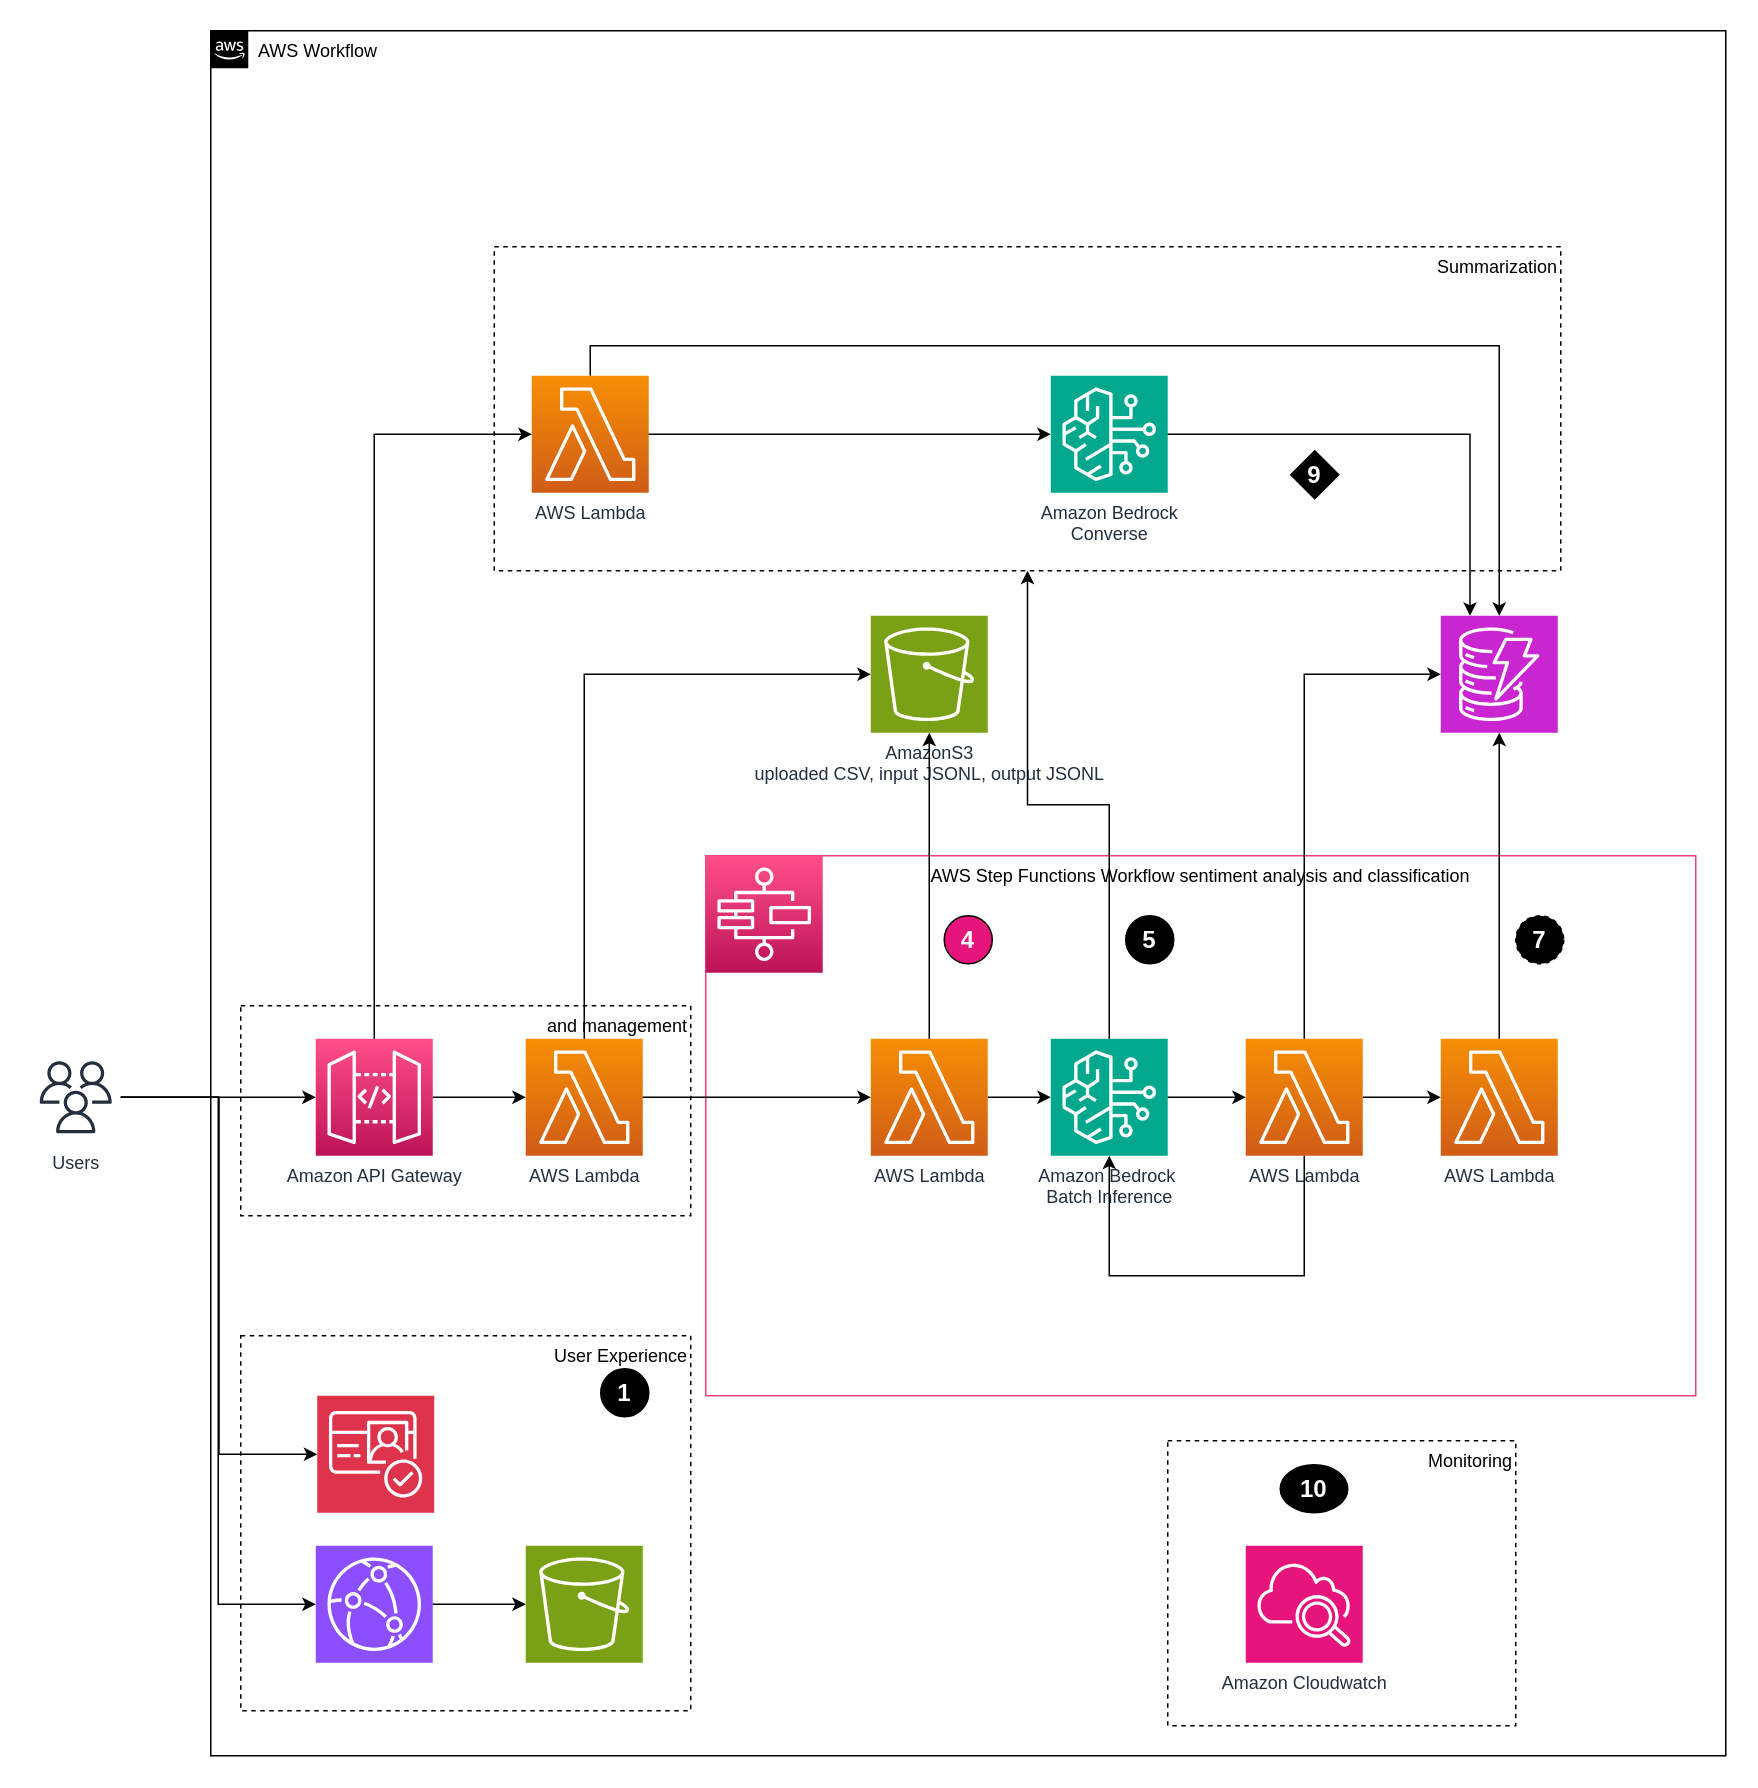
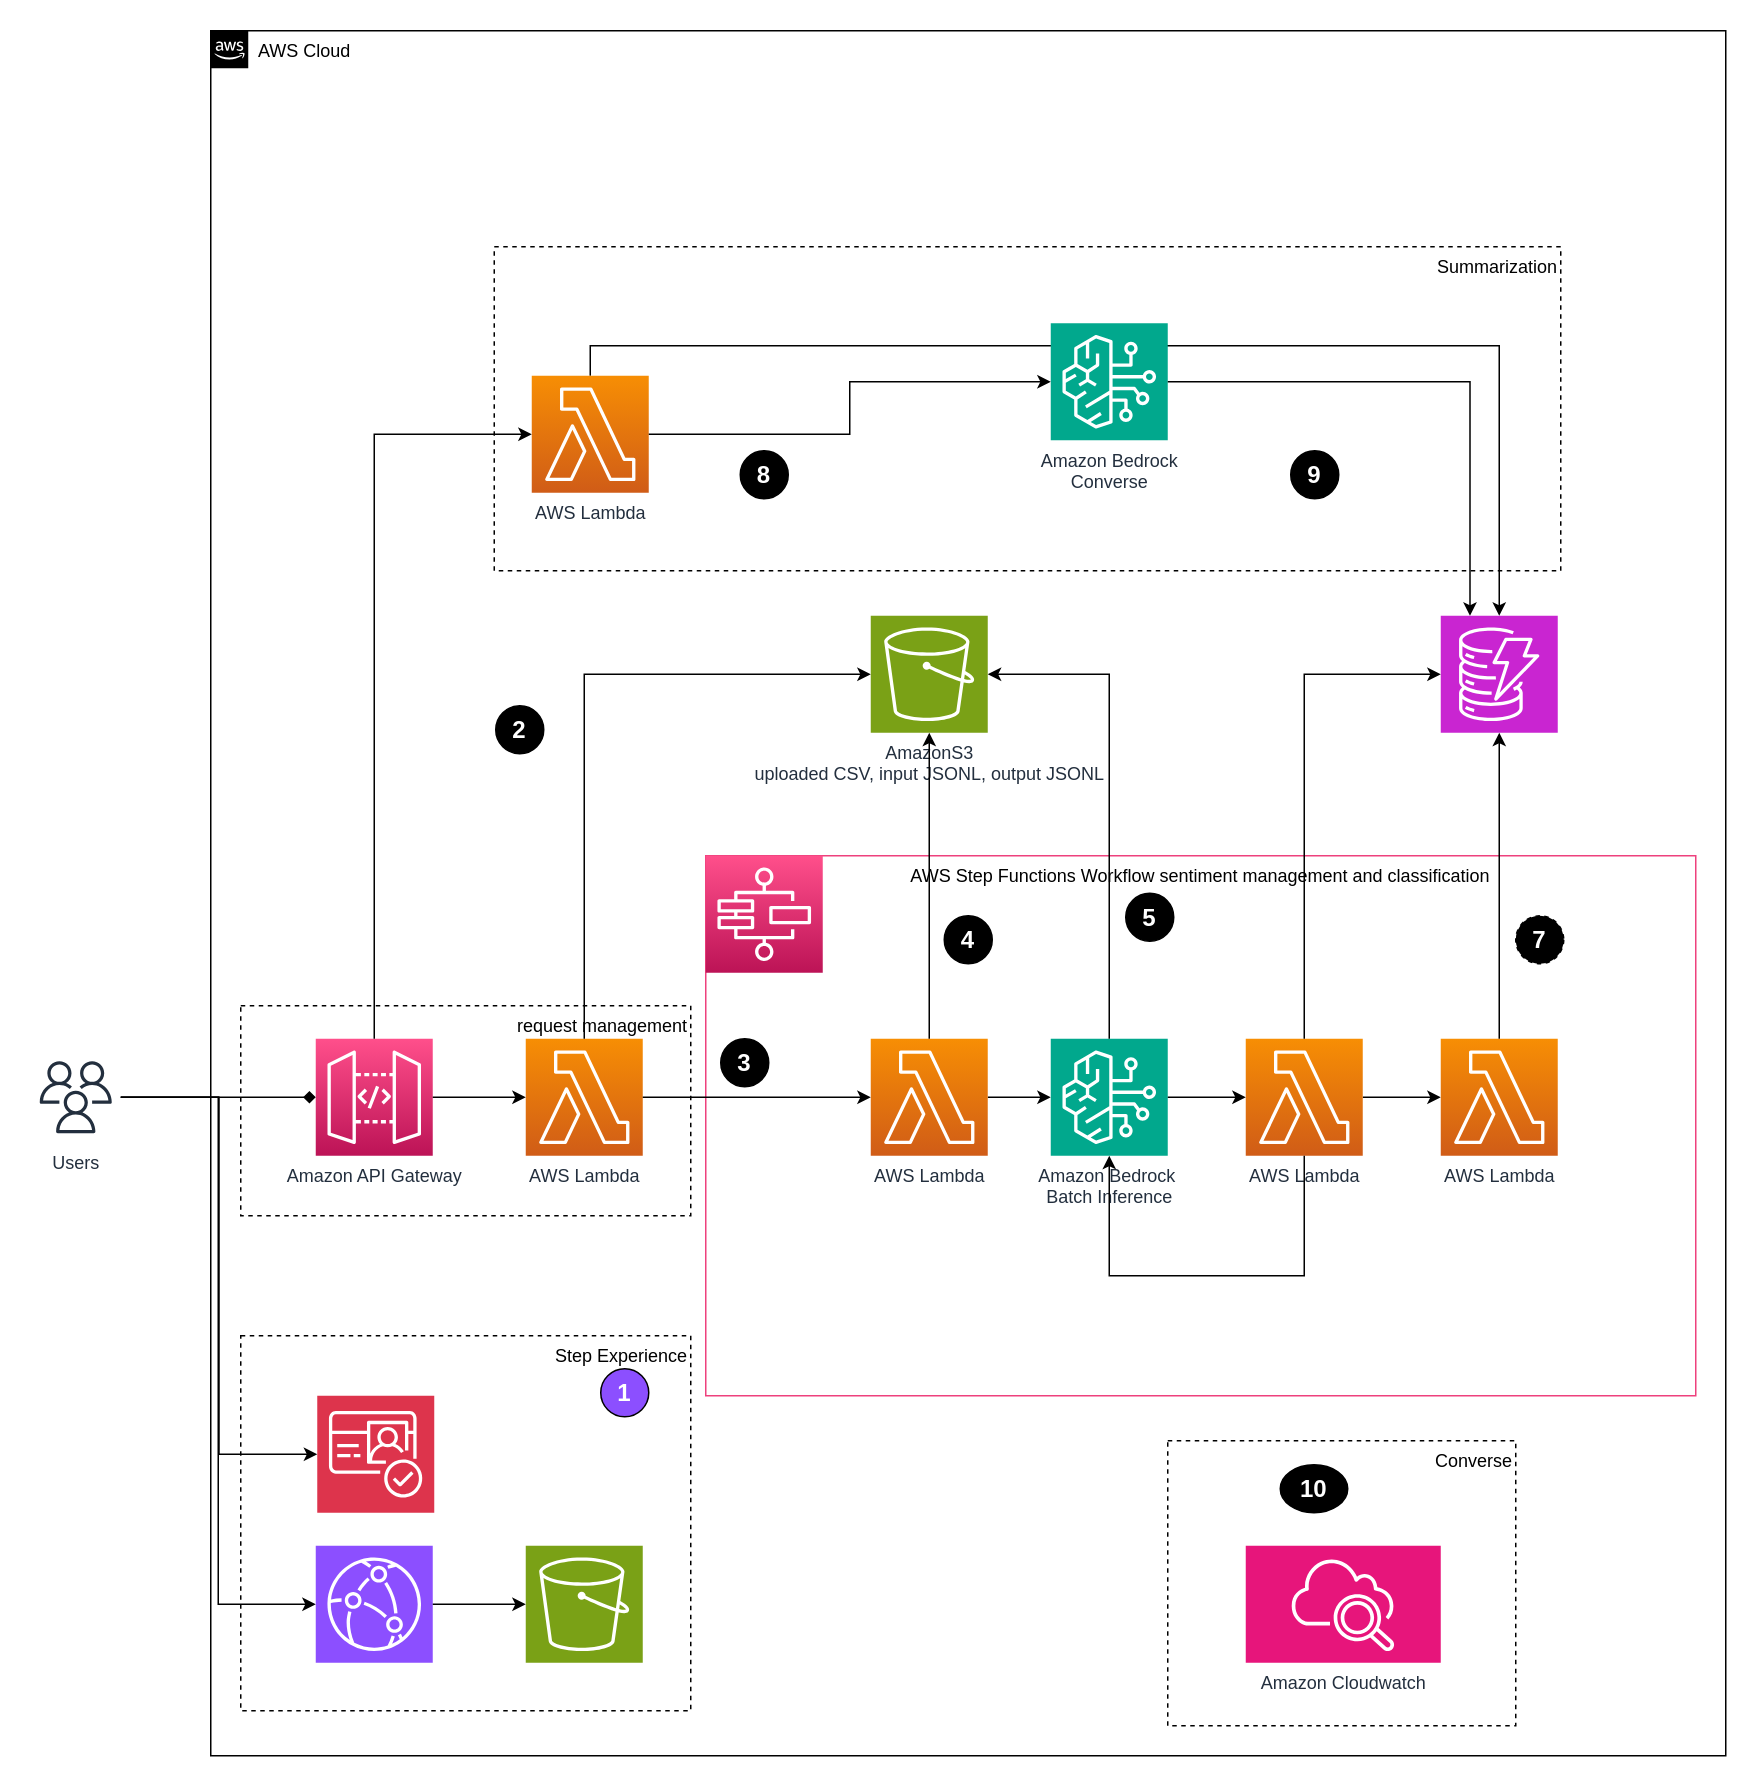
- <mxCell id="3" value="AWS Workflow" style="points=[[0,0],[0.25,0],[0.5,0],[0.75,0],[1,0],[1,0.25],[1,0.5],[1,0.75],[1,1],[0.75,1],[0.5,1],[0.25,1],[0,1],[0,0.75],[0,0.5],[0,0.25]];outlineConnect=0;html=1;whiteSpace=wrap;fontSize=12;fontStyle=0;container=0;pointerEvents=0;collapsible=0;recursiveResize=0;shape=mxgraph.aws4.group;grIcon=mxgraph.aws4.group_aws_cloud_alt;fillColor=none;verticalAlign=top;align=left;spacingLeft=30;dashed=0;" vertex="1" parent="1"><mxGeometry x="140" y="20" width="1010" height="1150" as="geometry" /></mxCell>
+ <mxCell id="3" value="AWS Cloud" style="points=[[0,0],[0.25,0],[0.5,0],[0.75,0],[1,0],[1,0.25],[1,0.5],[1,0.75],[1,1],[0.75,1],[0.5,1],[0.25,1],[0,1],[0,0.75],[0,0.5],[0,0.25]];outlineConnect=0;html=1;whiteSpace=wrap;fontSize=12;fontStyle=0;container=0;pointerEvents=0;collapsible=0;recursiveResize=0;shape=mxgraph.aws4.group;grIcon=mxgraph.aws4.group_aws_cloud_alt;fillColor=none;verticalAlign=top;align=left;spacingLeft=30;dashed=0;" vertex="1" parent="1"><mxGeometry x="140" y="20" width="1010" height="1150" as="geometry" /></mxCell>
- <mxCell id="41" value="Amazon Bedrock&lt;div&gt;Converse&lt;/div&gt;" style="sketch=0;points=[[0,0,0],[0.25,0,0],[0.5,0,0],[0.75,0,0],[1,0,0],[0,1,0],[0.25,1,0],[0.5,1,0],[0.75,1,0],[1,1,0],[0,0.25,0],[0,0.5,0],[0,0.75,0],[1,0.25,0],[1,0.5,0],[1,0.75,0]];outlineConnect=0;fontColor=#232F3E;fillColor=#01A88D;strokeColor=#ffffff;dashed=0;verticalLabelPosition=bottom;verticalAlign=top;align=center;html=1;fontSize=12;fontStyle=0;aspect=fixed;shape=mxgraph.aws4.resourceIcon;resIcon=mxgraph.aws4.bedrock;" vertex="1" parent="1"><mxGeometry x="700" y="250" width="78" height="78" as="geometry" /></mxCell>
+ <mxCell id="41" value="Amazon Bedrock&lt;div&gt;Converse&lt;/div&gt;" style="sketch=0;points=[[0,0,0],[0.25,0,0],[0.5,0,0],[0.75,0,0],[1,0,0],[0,1,0],[0.25,1,0],[0.5,1,0],[0.75,1,0],[1,1,0],[0,0.25,0],[0,0.5,0],[0,0.75,0],[1,0.25,0],[1,0.5,0],[1,0.75,0]];outlineConnect=0;fontColor=#232F3E;fillColor=#01A88D;strokeColor=#ffffff;dashed=0;verticalLabelPosition=bottom;verticalAlign=top;align=center;html=1;fontSize=12;fontStyle=0;aspect=fixed;shape=mxgraph.aws4.resourceIcon;resIcon=mxgraph.aws4.bedrock;" vertex="1" parent="1"><mxGeometry x="700" y="215" width="78" height="78" as="geometry" /></mxCell>
+ <mxCell id="46" value="8" style="ellipse;whiteSpace=wrap;html=1;aspect=fixed;fillColor=#000000;fontColor=#FFFFFF;fontStyle=1;fontSize=16;" vertex="1" parent="1"><mxGeometry x="493" y="300" width="32" height="32" as="geometry" /></mxCell>
- <mxCell id="48" value="9" style="rhombus;whiteSpace=wrap;html=1;aspect=fixed;fillColor=#000000;fontColor=#FFFFFF;fontStyle=1;fontSize=16;" vertex="1" parent="1"><mxGeometry x="860" y="300" width="32" height="32" as="geometry" /></mxCell>
+ <mxCell id="48" value="9" style="ellipse;whiteSpace=wrap;html=1;aspect=fixed;fillColor=#000000;fontColor=#FFFFFF;fontStyle=1;fontSize=16;" vertex="1" parent="1"><mxGeometry x="860" y="300" width="32" height="32" as="geometry" /></mxCell>
+ <mxCell id="34" value="2" style="ellipse;whiteSpace=wrap;html=1;aspect=fixed;fillColor=#000000;fontColor=#FFFFFF;fontStyle=1;fontSize=16;" vertex="1" parent="1"><mxGeometry x="330" y="470" width="32" height="32" as="geometry" /></mxCell>
- <mxCell id="23" style="edgeStyle=orthogonalEdgeStyle;rounded=0;orthogonalLoop=1;jettySize=auto;html=1;exitX=0.5;exitY=0;exitDx=0;exitDy=0;exitPerimeter=0;" edge="1" parent="1" source="11" target="50"><mxGeometry relative="1" as="geometry" /></mxCell>
+ <mxCell id="23" style="edgeStyle=orthogonalEdgeStyle;rounded=0;orthogonalLoop=1;jettySize=auto;html=1;entryX=1;entryY=0.5;entryDx=0;entryDy=0;entryPerimeter=0;exitX=0.5;exitY=0;exitDx=0;exitDy=0;exitPerimeter=0;" edge="1" parent="1" source="11" target="19"><mxGeometry relative="1" as="geometry" /></mxCell>
- <mxCell id="5" value="AWS Step Functions Workflow sentiment analysis and classification" style="rounded=0;whiteSpace=wrap;html=1;align=center;labelPosition=center;verticalLabelPosition=middle;verticalAlign=top;fillColor=none;strokeColor=#ee417d;" vertex="1" parent="1"><mxGeometry x="470" y="570" width="660" height="360" as="geometry" /></mxCell>
+ <mxCell id="5" value="AWS Step Functions Workflow sentiment management and classification" style="rounded=0;whiteSpace=wrap;html=1;align=center;labelPosition=center;verticalLabelPosition=middle;verticalAlign=top;fillColor=none;strokeColor=#ee417d;" vertex="1" parent="1"><mxGeometry x="470" y="570" width="660" height="360" as="geometry" /></mxCell>
- <mxCell id="36" value="4" style="ellipse;whiteSpace=wrap;html=1;aspect=fixed;fillColor=#e7157b;fontColor=#FFFFFF;fontStyle=1;fontSize=16;" vertex="1" parent="1"><mxGeometry x="629" y="610" width="32" height="32" as="geometry" /></mxCell>
+ <mxCell id="36" value="4" style="ellipse;whiteSpace=wrap;html=1;aspect=fixed;fillColor=#000000;fontColor=#FFFFFF;fontStyle=1;fontSize=16;" vertex="1" parent="1"><mxGeometry x="629" y="610" width="32" height="32" as="geometry" /></mxCell>
- <mxCell id="37" value="5" style="ellipse;whiteSpace=wrap;html=1;aspect=fixed;fillColor=#000000;fontColor=#FFFFFF;fontStyle=1;fontSize=16;" vertex="1" parent="1"><mxGeometry x="750" y="610" width="32" height="32" as="geometry" /></mxCell>
+ <mxCell id="37" value="5" style="ellipse;whiteSpace=wrap;html=1;aspect=fixed;fillColor=#000000;fontColor=#FFFFFF;fontStyle=1;fontSize=16;" vertex="1" parent="1"><mxGeometry x="750" y="595" width="32" height="32" as="geometry" /></mxCell>
- <mxCell id="2" value="and management" style="rounded=0;whiteSpace=wrap;html=1;fillColor=none;dashed=1;align=right;verticalAlign=top;" vertex="1" parent="1"><mxGeometry x="160" y="670" width="300" height="140" as="geometry" /></mxCell>
+ <mxCell id="2" value="request management" style="rounded=0;whiteSpace=wrap;html=1;fillColor=none;dashed=1;align=right;verticalAlign=top;" vertex="1" parent="1"><mxGeometry x="160" y="670" width="300" height="140" as="geometry" /></mxCell>
+ <mxCell id="35" value="3" style="ellipse;whiteSpace=wrap;html=1;aspect=fixed;fillColor=#000000;fontColor=#FFFFFF;fontStyle=1;fontSize=16;" vertex="1" parent="1"><mxGeometry x="480" y="692" width="32" height="32" as="geometry" /></mxCell>
- <mxCell id="28" style="edgeStyle=orthogonalEdgeStyle;rounded=0;orthogonalLoop=1;jettySize=auto;html=1;entryX=0;entryY=0.5;entryDx=0;entryDy=0;entryPerimeter=0;" edge="1" parent="1" source="4" target="6"><mxGeometry relative="1" as="geometry" /></mxCell>
+ <mxCell id="28" style="edgeStyle=orthogonalEdgeStyle;rounded=0;orthogonalLoop=1;jettySize=auto;html=1;entryX=0;entryY=0.5;entryDx=0;entryDy=0;entryPerimeter=0;endArrow=diamond;" edge="1" parent="1" source="4" target="6"><mxGeometry relative="1" as="geometry" /></mxCell>
- <mxCell id="32" value="User Experience" style="rounded=0;whiteSpace=wrap;html=1;fillColor=none;dashed=1;align=right;verticalAlign=top;" vertex="1" parent="1"><mxGeometry x="160" y="890" width="300" height="250" as="geometry" /></mxCell>
+ <mxCell id="32" value="Step Experience" style="rounded=0;whiteSpace=wrap;html=1;fillColor=none;dashed=1;align=right;verticalAlign=top;" vertex="1" parent="1"><mxGeometry x="160" y="890" width="300" height="250" as="geometry" /></mxCell>
- <mxCell id="33" value="1" style="ellipse;whiteSpace=wrap;html=1;aspect=fixed;fillColor=#000000;fontColor=#FFFFFF;fontStyle=1;fontSize=16;" vertex="1" parent="1"><mxGeometry x="400" y="912" width="32" height="32" as="geometry" /></mxCell>
+ <mxCell id="33" value="1" style="ellipse;whiteSpace=wrap;html=1;aspect=fixed;fillColor=#8c4fff;fontColor=#FFFFFF;fontStyle=1;fontSize=16;" vertex="1" parent="1"><mxGeometry x="400" y="912" width="32" height="32" as="geometry" /></mxCell>
- <mxCell id="51" value="Monitoring" style="rounded=0;whiteSpace=wrap;html=1;fillColor=none;dashed=1;align=right;verticalAlign=top;" vertex="1" parent="1"><mxGeometry x="778" y="960" width="232" height="190" as="geometry" /></mxCell>
+ <mxCell id="51" value="Converse" style="rounded=0;whiteSpace=wrap;html=1;fillColor=none;dashed=1;align=right;verticalAlign=top;" vertex="1" parent="1"><mxGeometry x="778" y="960" width="232" height="190" as="geometry" /></mxCell>
- <mxCell id="44" value="Amazon Cloudwatch" style="sketch=0;points=[[0,0,0],[0.25,0,0],[0.5,0,0],[0.75,0,0],[1,0,0],[0,1,0],[0.25,1,0],[0.5,1,0],[0.75,1,0],[1,1,0],[0,0.25,0],[0,0.5,0],[0,0.75,0],[1,0.25,0],[1,0.5,0],[1,0.75,0]];points=[[0,0,0],[0.25,0,0],[0.5,0,0],[0.75,0,0],[1,0,0],[0,1,0],[0.25,1,0],[0.5,1,0],[0.75,1,0],[1,1,0],[0,0.25,0],[0,0.5,0],[0,0.75,0],[1,0.25,0],[1,0.5,0],[1,0.75,0]];outlineConnect=0;fontColor=#232F3E;fillColor=#E7157B;strokeColor=#ffffff;dashed=0;verticalLabelPosition=bottom;verticalAlign=top;align=center;html=1;fontSize=12;fontStyle=0;aspect=fixed;shape=mxgraph.aws4.resourceIcon;resIcon=mxgraph.aws4.cloudwatch_2;" vertex="1" parent="1"><mxGeometry x="830" y="1030" width="78" height="78" as="geometry" /></mxCell>
+ <mxCell id="44" value="Amazon Cloudwatch" style="sketch=0;points=[[0,0,0],[0.25,0,0],[0.5,0,0],[0.75,0,0],[1,0,0],[0,1,0],[0.25,1,0],[0.5,1,0],[0.75,1,0],[1,1,0],[0,0.25,0],[0,0.5,0],[0,0.75,0],[1,0.25,0],[1,0.5,0],[1,0.75,0]];points=[[0,0,0],[0.25,0,0],[0.5,0,0],[0.75,0,0],[1,0,0],[0,1,0],[0.25,1,0],[0.5,1,0],[0.75,1,0],[1,1,0],[0,0.25,0],[0,0.5,0],[0,0.75,0],[1,0.25,0],[1,0.5,0],[1,0.75,0]];outlineConnect=0;fontColor=#232F3E;fillColor=#E7157B;strokeColor=#ffffff;dashed=0;verticalLabelPosition=bottom;verticalAlign=top;align=center;html=1;fontSize=12;fontStyle=0;aspect=fixed;shape=mxgraph.aws4.resourceIcon;resIcon=mxgraph.aws4.cloudwatch_2;" vertex="1" parent="1"><mxGeometry x="830" y="1030" width="130" height="78" as="geometry" /></mxCell>
